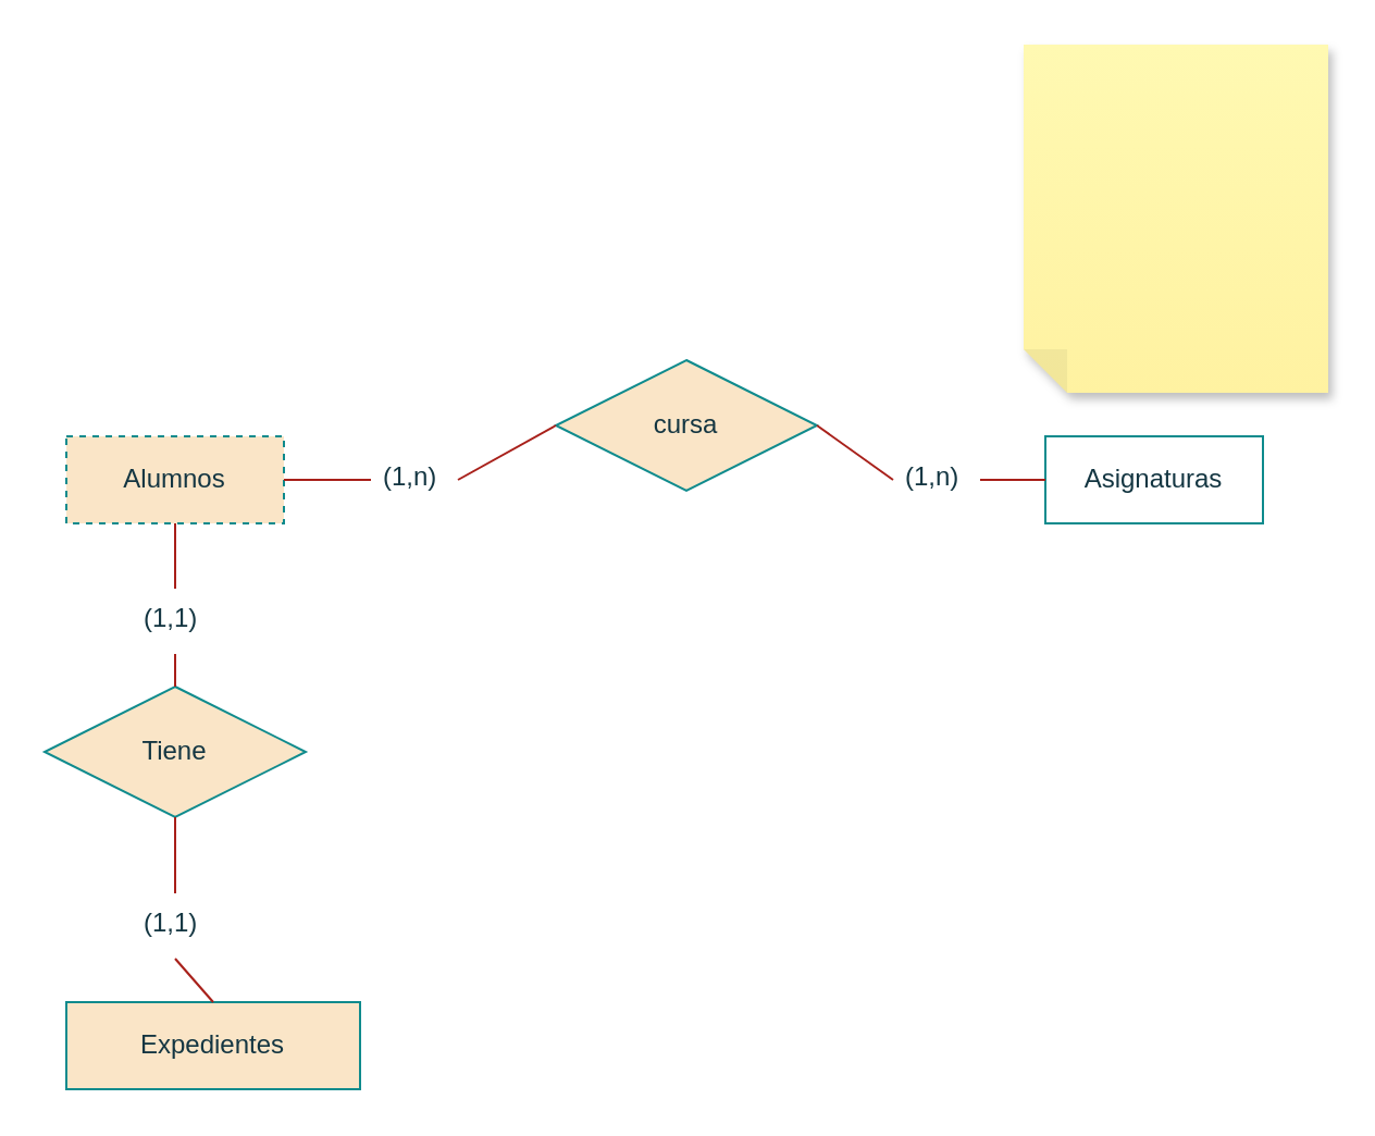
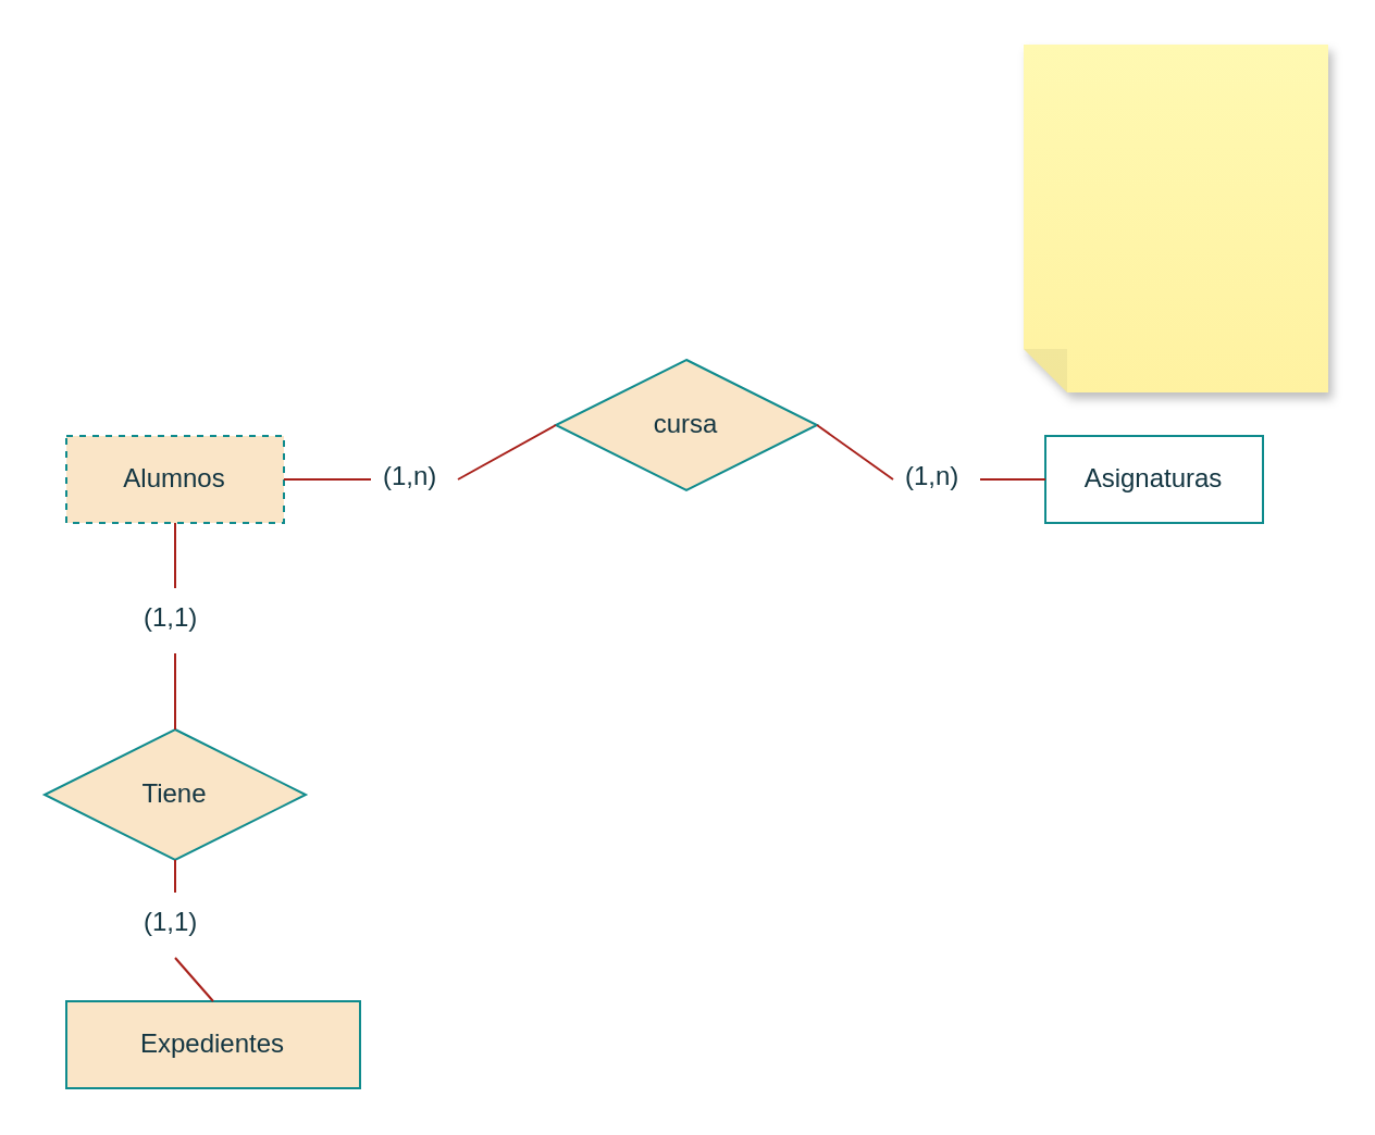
- <mxCell id="7" value="Tiene" style="shape=rhombus;perimeter=rhombusPerimeter;whiteSpace=wrap;html=1;align=center;labelBackgroundColor=none;fillColor=#FAE5C7;strokeColor=#0F8B8D;fontColor=#143642;" vertex="1" parent="1"><mxGeometry x="20" y="315" width="120" height="60" as="geometry" /></mxCell>
+ <mxCell id="7" value="Tiene" style="shape=rhombus;perimeter=rhombusPerimeter;whiteSpace=wrap;html=1;align=center;labelBackgroundColor=none;fillColor=#FAE5C7;strokeColor=#0F8B8D;fontColor=#143642;" vertex="1" parent="1"><mxGeometry x="20" y="335" width="120" height="60" as="geometry" /></mxCell>
